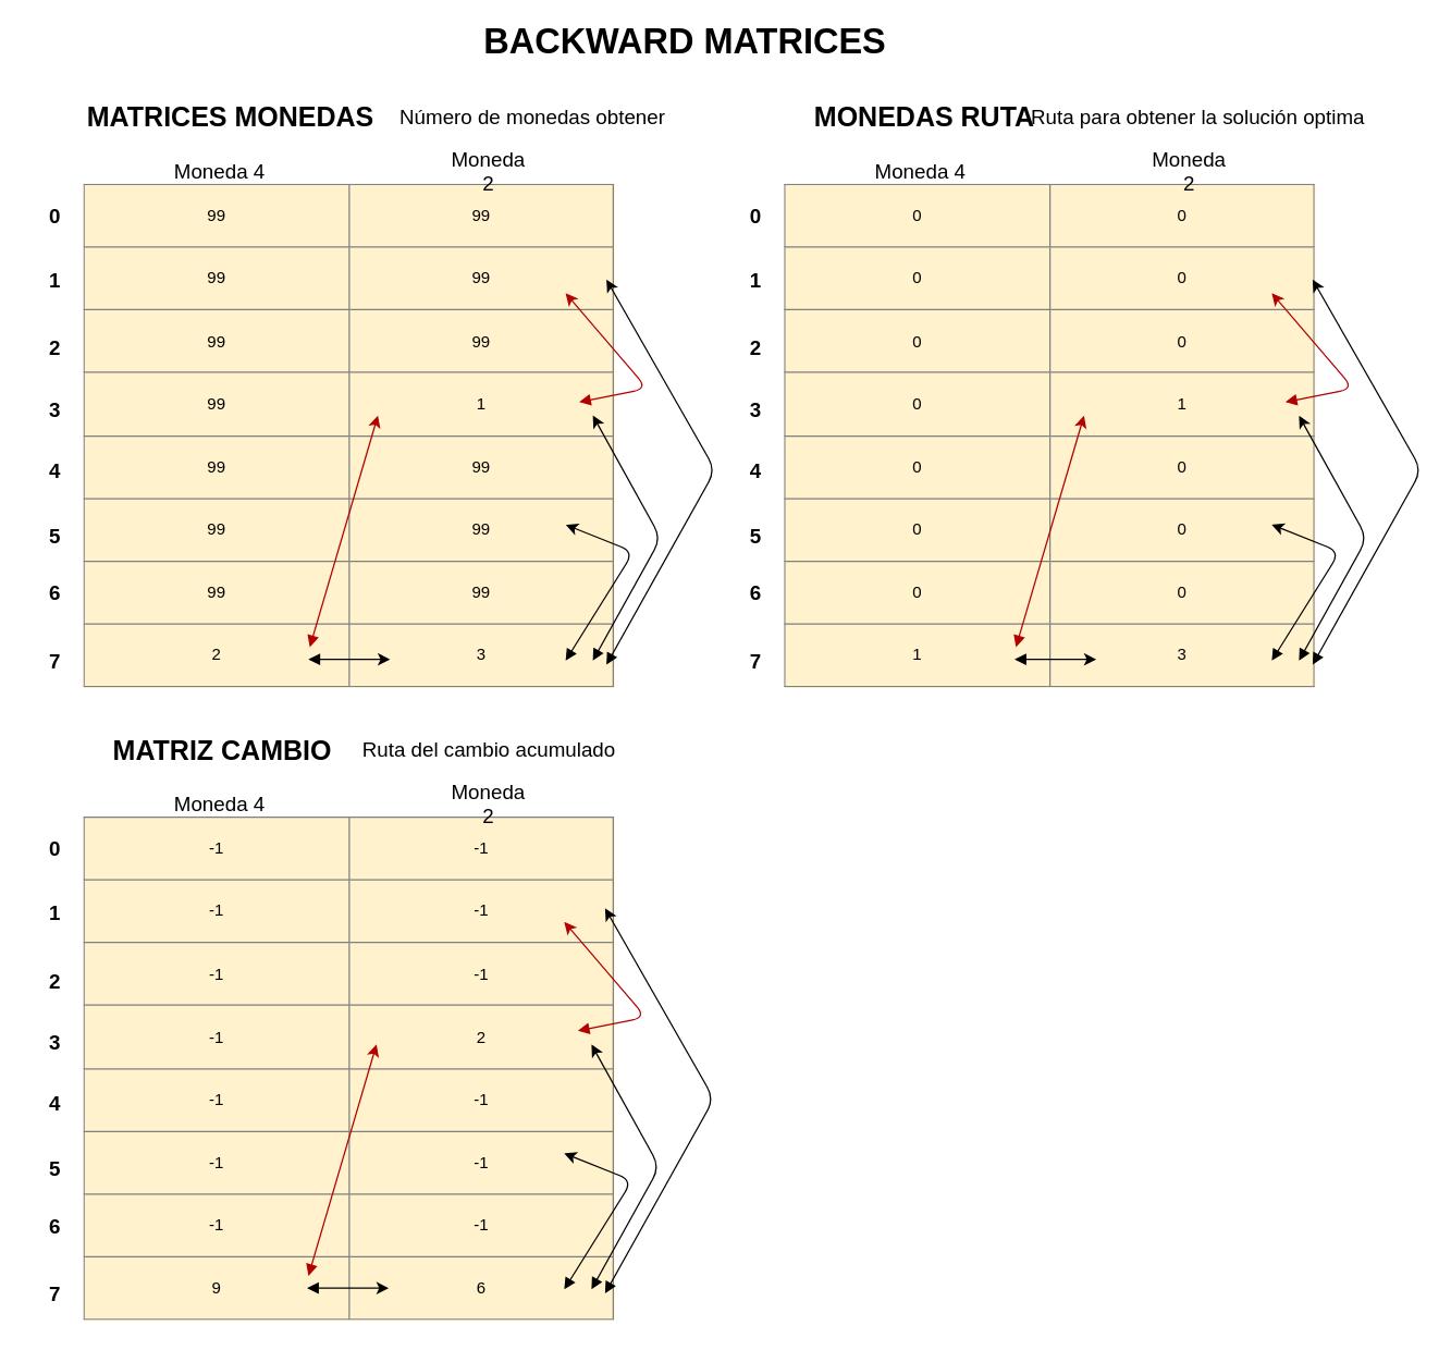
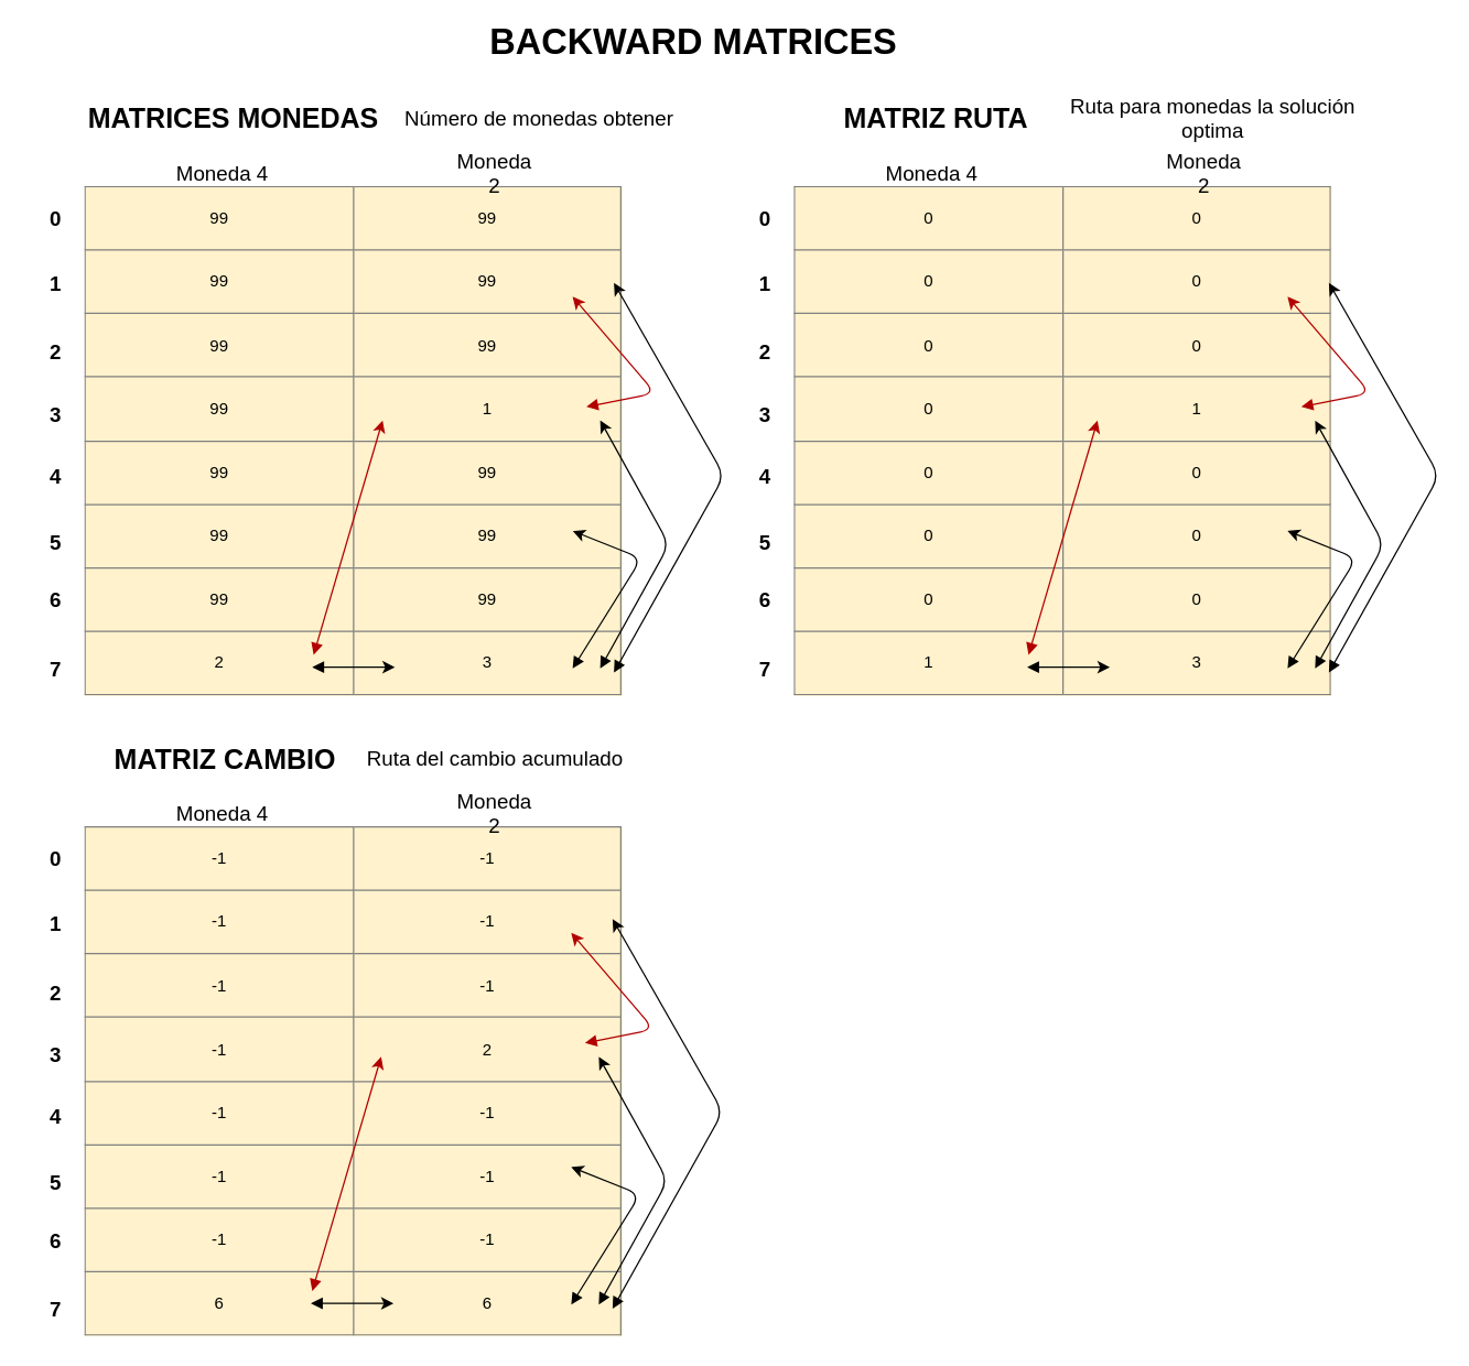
- <mxCell id="11" value="MONEDAS RUTA" style="text;html=1;strokeColor=none;fillColor=none;align=center;verticalAlign=middle;whiteSpace=wrap;rounded=0;fontSize=20;fontStyle=1" parent="1" vertex="1"><mxGeometry x="559" y="75" width="240" height="20" as="geometry" /></mxCell>
+ <mxCell id="11" value="MATRIZ RUTA" style="text;html=1;strokeColor=none;fillColor=none;align=center;verticalAlign=middle;whiteSpace=wrap;rounded=0;fontSize=20;fontStyle=1" parent="1" vertex="1"><mxGeometry x="559" y="75" width="240" height="20" as="geometry" /></mxCell>
- <mxCell id="58" value="Ruta para obtener la solución optima" style="text;html=1;strokeColor=none;fillColor=none;align=center;verticalAlign=middle;whiteSpace=wrap;rounded=0;fontSize=15;" parent="1" vertex="1"><mxGeometry x="755" y="75" width="250" height="20" as="geometry" /></mxCell>
+ <mxCell id="58" value="Ruta para monedas la solución optima" style="text;html=1;strokeColor=none;fillColor=none;align=center;verticalAlign=middle;whiteSpace=wrap;rounded=0;fontSize=15;" parent="1" vertex="1"><mxGeometry x="755" y="75" width="250" height="20" as="geometry" /></mxCell>
- <mxCell id="29" value="&lt;table border=&quot;1&quot; width=&quot;100%&quot; style=&quot;text-align: center ; width: 100% ; height: 100% ; border-collapse: collapse&quot;&gt;&lt;tbody&gt;&lt;tr&gt;&lt;td align=&quot;center&quot;&gt;-1&lt;/td&gt;&lt;td align=&quot;center&quot;&gt;-1&lt;/td&gt;&lt;/tr&gt;&lt;tr&gt;&lt;td style=&quot;text-align: center&quot;&gt;-1&lt;/td&gt;&lt;td style=&quot;text-align: center&quot;&gt;-1&lt;/td&gt;&lt;/tr&gt;&lt;tr&gt;&lt;td style=&quot;text-align: center&quot;&gt;-1&lt;/td&gt;&lt;td style=&quot;text-align: center&quot;&gt;-1&lt;/td&gt;&lt;/tr&gt;&lt;tr&gt;&lt;td align=&quot;center&quot;&gt;-1&lt;/td&gt;&lt;td align=&quot;center&quot;&gt;2&lt;/td&gt;&lt;/tr&gt;&lt;tr&gt;&lt;td align=&quot;center&quot;&gt;-1&lt;/td&gt;&lt;td align=&quot;center&quot;&gt;-1&lt;/td&gt;&lt;/tr&gt;&lt;tr&gt;&lt;td&gt;-1&lt;/td&gt;&lt;td&gt;-1&lt;/td&gt;&lt;/tr&gt;&lt;tr&gt;&lt;td&gt;-1&lt;/td&gt;&lt;td&gt;-1&lt;/td&gt;&lt;/tr&gt;&lt;tr&gt;&lt;td&gt;9&lt;/td&gt;&lt;td&gt;6&lt;/td&gt;&lt;/tr&gt;&lt;/tbody&gt;&lt;/table&gt;" style="text;html=1;strokeColor=none;fillColor=#FFF2CC;overflow=fill;" parent="1" vertex="1"><mxGeometry x="61" y="600" width="390" height="370" as="geometry" /></mxCell>
+ <mxCell id="29" value="&lt;table border=&quot;1&quot; width=&quot;100%&quot; style=&quot;text-align: center ; width: 100% ; height: 100% ; border-collapse: collapse&quot;&gt;&lt;tbody&gt;&lt;tr&gt;&lt;td align=&quot;center&quot;&gt;-1&lt;/td&gt;&lt;td align=&quot;center&quot;&gt;-1&lt;/td&gt;&lt;/tr&gt;&lt;tr&gt;&lt;td style=&quot;text-align: center&quot;&gt;-1&lt;/td&gt;&lt;td style=&quot;text-align: center&quot;&gt;-1&lt;/td&gt;&lt;/tr&gt;&lt;tr&gt;&lt;td style=&quot;text-align: center&quot;&gt;-1&lt;/td&gt;&lt;td style=&quot;text-align: center&quot;&gt;-1&lt;/td&gt;&lt;/tr&gt;&lt;tr&gt;&lt;td align=&quot;center&quot;&gt;-1&lt;/td&gt;&lt;td align=&quot;center&quot;&gt;2&lt;/td&gt;&lt;/tr&gt;&lt;tr&gt;&lt;td align=&quot;center&quot;&gt;-1&lt;/td&gt;&lt;td align=&quot;center&quot;&gt;-1&lt;/td&gt;&lt;/tr&gt;&lt;tr&gt;&lt;td&gt;-1&lt;/td&gt;&lt;td&gt;-1&lt;/td&gt;&lt;/tr&gt;&lt;tr&gt;&lt;td&gt;-1&lt;/td&gt;&lt;td&gt;-1&lt;/td&gt;&lt;/tr&gt;&lt;tr&gt;&lt;td&gt;6&lt;/td&gt;&lt;td&gt;6&lt;/td&gt;&lt;/tr&gt;&lt;/tbody&gt;&lt;/table&gt;" style="text;html=1;strokeColor=none;fillColor=#FFF2CC;overflow=fill;" parent="1" vertex="1"><mxGeometry x="61" y="600" width="390" height="370" as="geometry" /></mxCell>
